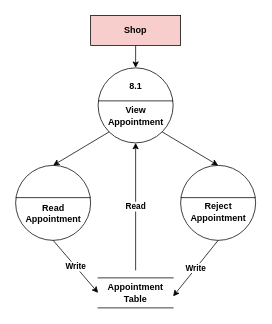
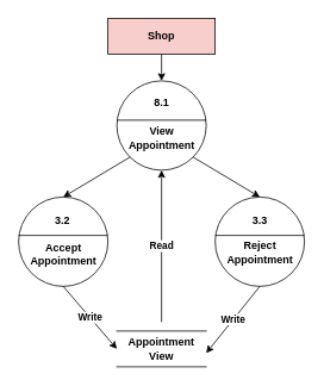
+ <mxCell id="10" value="&lt;b&gt;3.2&lt;/b&gt;" style="text;html=1;resizable=0;autosize=1;align=center;verticalAlign=middle;points=[];fillColor=none;strokeColor=none;rounded=0;" parent="1" vertex="1"><mxGeometry x="54" y="236" width="30" height="20" as="geometry" /></mxCell>
+ <mxCell id="14" value="&lt;b&gt;3.3&lt;/b&gt;" style="text;html=1;resizable=0;autosize=1;align=center;verticalAlign=middle;points=[];fillColor=none;strokeColor=none;rounded=0;" parent="1" vertex="1"><mxGeometry x="275" y="236" width="30" height="20" as="geometry" /></mxCell>
- <mxCell id="11" value="&lt;b&gt;Read&lt;br&gt;Appointment&lt;br&gt;&lt;/b&gt;" style="text;html=1;resizable=0;autosize=1;align=center;verticalAlign=middle;points=[];fillColor=none;strokeColor=none;rounded=0;" parent="1" vertex="1"><mxGeometry x="25" y="269" width="90" height="30" as="geometry" /></mxCell>
+ <mxCell id="11" value="&lt;b&gt;Accept&lt;br&gt;Appointment&lt;br&gt;&lt;/b&gt;" style="text;html=1;resizable=0;autosize=1;align=center;verticalAlign=middle;points=[];fillColor=none;strokeColor=none;rounded=0;" parent="1" vertex="1"><mxGeometry x="25" y="269" width="90" height="30" as="geometry" /></mxCell>
- <mxCell id="18" value="&lt;b&gt;Appointment&lt;br&gt;Table&lt;br&gt;&lt;/b&gt;" style="shape=partialRectangle;whiteSpace=wrap;html=1;left=0;right=0;fillColor=none;" parent="1" vertex="1"><mxGeometry x="130" y="370" width="100" height="40" as="geometry" /></mxCell>
+ <mxCell id="18" value="&lt;b&gt;Appointment&lt;br&gt;View&lt;br&gt;&lt;/b&gt;" style="shape=partialRectangle;whiteSpace=wrap;html=1;left=0;right=0;fillColor=none;" parent="1" vertex="1"><mxGeometry x="130" y="370" width="100" height="40" as="geometry" /></mxCell>
